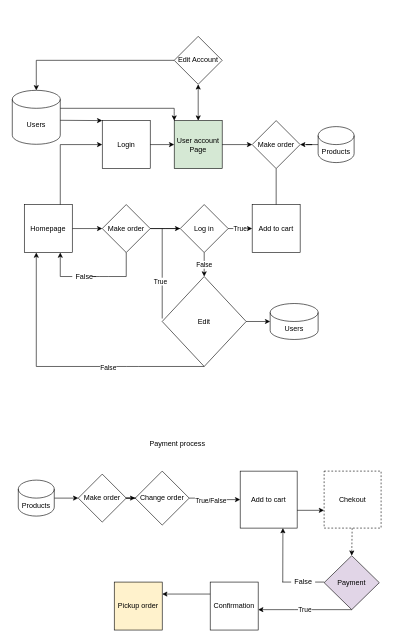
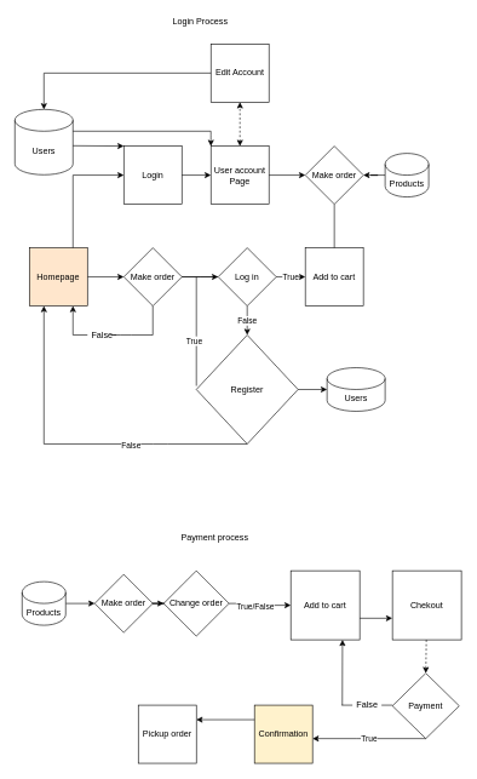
+ <mxCell id="41" value="Login Process" style="text;html=1;align=center;verticalAlign=middle;resizable=0;points=[];autosize=1;" vertex="1" parent="1"><mxGeometry x="230" y="20" width="90" height="20" as="geometry" /></mxCell>
- <mxCell id="35" value="Edit Account" style="rhombus;whiteSpace=wrap;html=1;aspect=fixed;" vertex="1" parent="1"><mxGeometry x="290" y="60" width="80" height="80" as="geometry" /></mxCell>
+ <mxCell id="35" value="Edit Account" style="whiteSpace=wrap;html=1;aspect=fixed;" vertex="1" parent="1"><mxGeometry x="290" y="60" width="80" height="80" as="geometry" /></mxCell>
- <mxCell id="36" value="" style="endArrow=classic;html=1;exitX=0.5;exitY=0;exitDx=0;exitDy=0;startArrow=classic;startFill=1;" edge="1" parent="1" source="32" target="35"><mxGeometry width="50" height="50" relative="1" as="geometry"><mxPoint x="620" y="130" as="sourcePoint" /><mxPoint x="670" y="80" as="targetPoint" /></mxGeometry></mxCell>
+ <mxCell id="36" value="" style="endArrow=classic;html=1;exitX=0.5;exitY=0;exitDx=0;exitDy=0;startArrow=classic;startFill=1;dashed=1;" edge="1" parent="1" source="32" target="35"><mxGeometry width="50" height="50" relative="1" as="geometry"><mxPoint x="620" y="130" as="sourcePoint" /><mxPoint x="670" y="80" as="targetPoint" /></mxGeometry></mxCell>
- <mxCell id="32" value="User account Page" style="whiteSpace=wrap;html=1;aspect=fixed;fillColor=#d5e8d4;" vertex="1" parent="1"><mxGeometry x="290" y="200.5" width="80" height="80" as="geometry" /></mxCell>
+ <mxCell id="32" value="User account Page" style="whiteSpace=wrap;html=1;aspect=fixed;" vertex="1" parent="1"><mxGeometry x="290" y="200.5" width="80" height="80" as="geometry" /></mxCell>
- <mxCell id="3" value="Homepage" style="whiteSpace=wrap;html=1;aspect=fixed;" vertex="1" parent="1"><mxGeometry x="40" y="340.5" width="80" height="80" as="geometry" /></mxCell>
+ <mxCell id="3" value="Homepage" style="whiteSpace=wrap;html=1;aspect=fixed;fillColor=#ffe6cc;" vertex="1" parent="1"><mxGeometry x="40" y="340.5" width="80" height="80" as="geometry" /></mxCell>
- <mxCell id="16" value="Edit" style="rhombus;whiteSpace=wrap;html=1;" vertex="1" parent="1"><mxGeometry x="270" y="460.5" width="140" height="150" as="geometry" /></mxCell>
+ <mxCell id="16" value="Register" style="rhombus;whiteSpace=wrap;html=1;" vertex="1" parent="1"><mxGeometry x="270" y="460.5" width="140" height="150" as="geometry" /></mxCell>
- <mxCell id="53" value="Chekout" style="whiteSpace=wrap;html=1;aspect=fixed;dashed=1;" vertex="1" parent="1"><mxGeometry x="540" y="785" width="95" height="95" as="geometry" /></mxCell>
+ <mxCell id="53" value="Chekout" style="whiteSpace=wrap;html=1;aspect=fixed;" vertex="1" parent="1"><mxGeometry x="540" y="785" width="95" height="95" as="geometry" /></mxCell>
- <mxCell id="55" value="Payment" style="rhombus;whiteSpace=wrap;html=1;fillColor=#e1d5e7;" vertex="1" parent="1"><mxGeometry x="540" y="926" width="92" height="90" as="geometry" /></mxCell>
+ <mxCell id="55" value="Payment" style="rhombus;whiteSpace=wrap;html=1;" vertex="1" parent="1"><mxGeometry x="540" y="926" width="92" height="90" as="geometry" /></mxCell>
- <mxCell id="64" value="Pickup order" style="whiteSpace=wrap;html=1;aspect=fixed;fillColor=#fff2cc;" vertex="1" parent="1"><mxGeometry x="190" y="970" width="80" height="80" as="geometry" /></mxCell>
+ <mxCell id="64" value="Pickup order" style="whiteSpace=wrap;html=1;aspect=fixed;" vertex="1" parent="1"><mxGeometry x="190" y="970" width="80" height="80" as="geometry" /></mxCell>
- <mxCell id="62" value="Confirmation" style="whiteSpace=wrap;html=1;aspect=fixed;" vertex="1" parent="1"><mxGeometry x="350" y="970" width="80" height="80" as="geometry" /></mxCell>
+ <mxCell id="62" value="Confirmation" style="whiteSpace=wrap;html=1;aspect=fixed;fillColor=#fff2cc;" vertex="1" parent="1"><mxGeometry x="350" y="970" width="80" height="80" as="geometry" /></mxCell>
